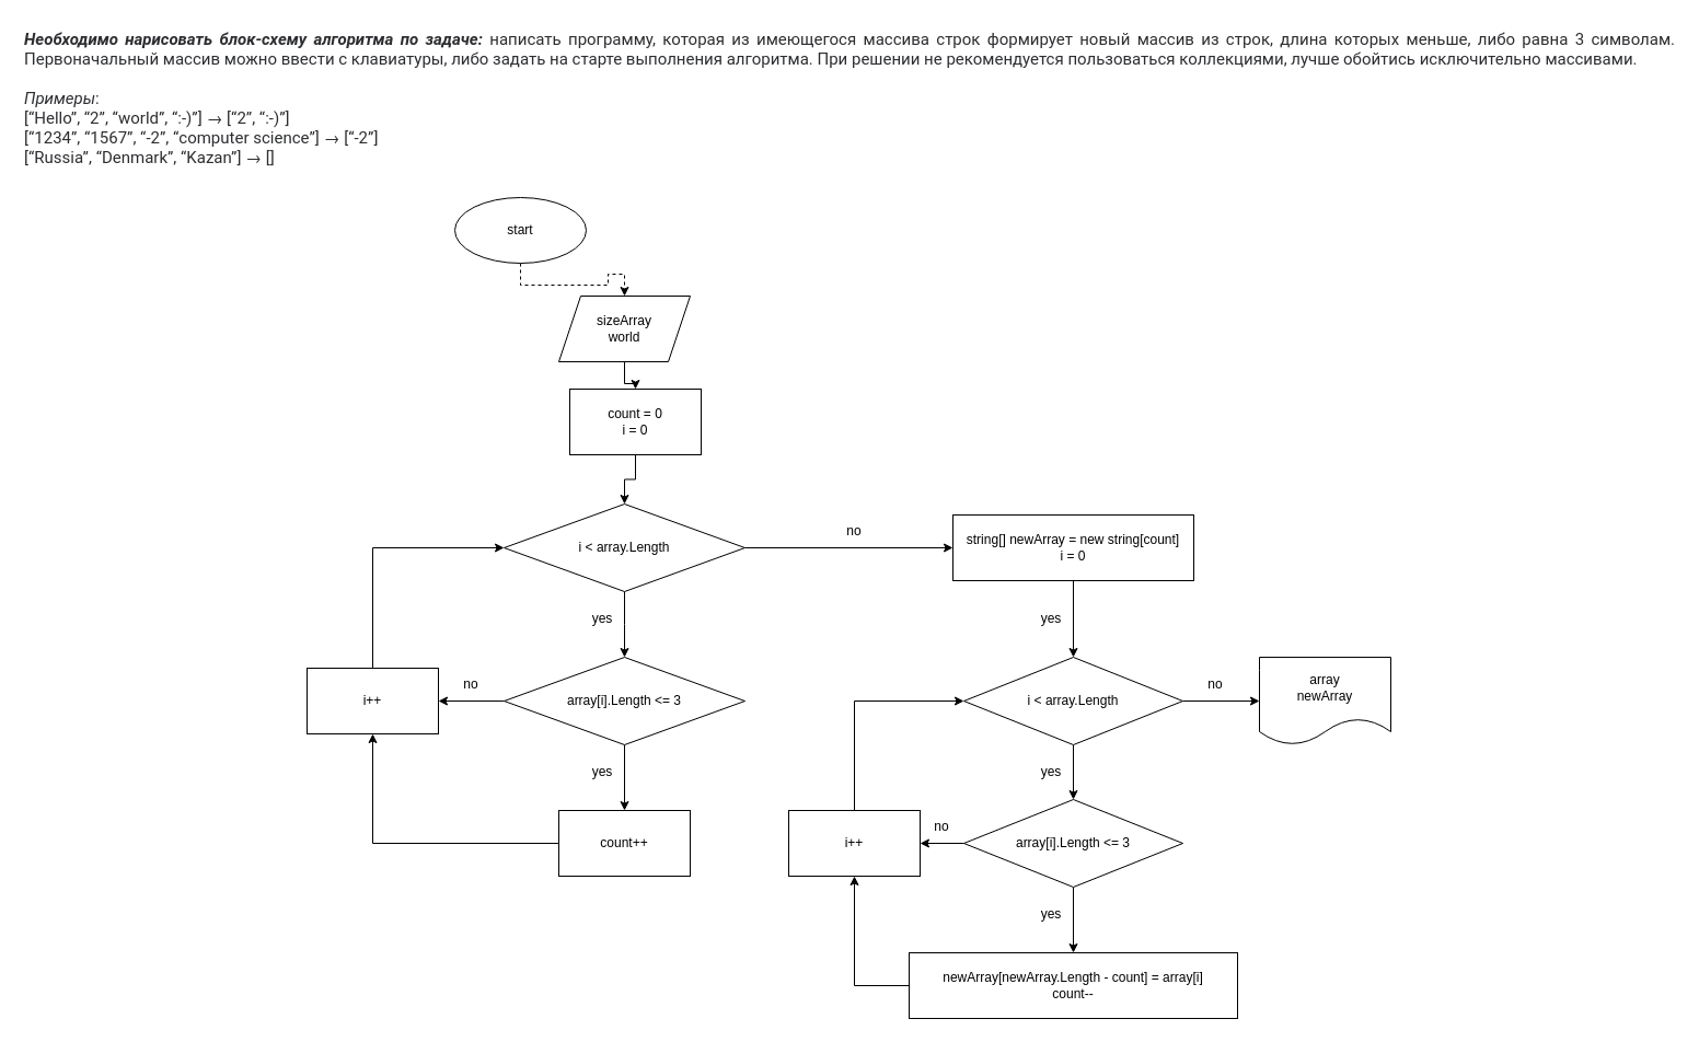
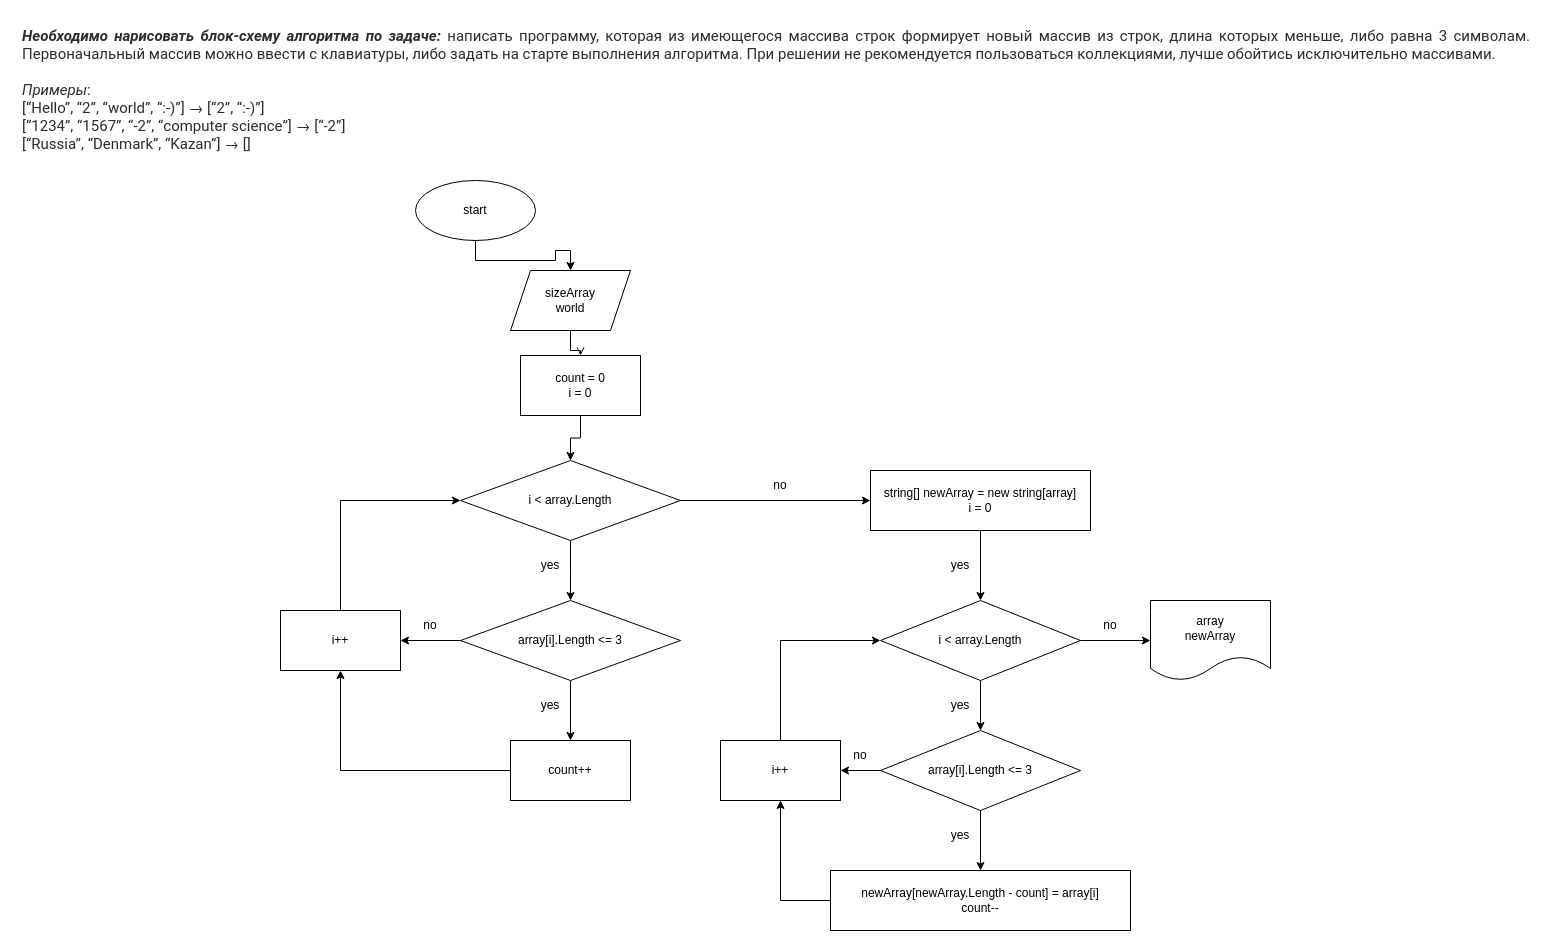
- <mxCell id="2" value="" style="edgeStyle=orthogonalEdgeStyle;rounded=0;orthogonalLoop=1;jettySize=auto;html=1;dashed=1;" parent="1" source="3" target="5" edge="1"><mxGeometry relative="1" as="geometry" /></mxCell>
+ <mxCell id="2" value="" style="edgeStyle=orthogonalEdgeStyle;rounded=0;orthogonalLoop=1;jettySize=auto;html=1;" parent="1" source="3" target="5" edge="1"><mxGeometry relative="1" as="geometry" /></mxCell>
- <mxCell id="4" value="" style="edgeStyle=orthogonalEdgeStyle;rounded=0;orthogonalLoop=1;jettySize=auto;html=1;" parent="1" source="5" target="7" edge="1"><mxGeometry relative="1" as="geometry" /></mxCell>
+ <mxCell id="4" value="" style="edgeStyle=orthogonalEdgeStyle;rounded=0;orthogonalLoop=1;jettySize=auto;html=1;endArrow=open;" parent="1" source="5" target="7" edge="1"><mxGeometry relative="1" as="geometry" /></mxCell>
- <mxCell id="21" value="string[] newArray = new string[count]&lt;br&gt;i = 0" style="whiteSpace=wrap;html=1;" parent="1" vertex="1"><mxGeometry x="870" y="470" width="220" height="60" as="geometry" /></mxCell>
+ <mxCell id="21" value="string[] newArray = new string[array]&lt;br&gt;i = 0" style="whiteSpace=wrap;html=1;" parent="1" vertex="1"><mxGeometry x="870" y="470" width="220" height="60" as="geometry" /></mxCell>
